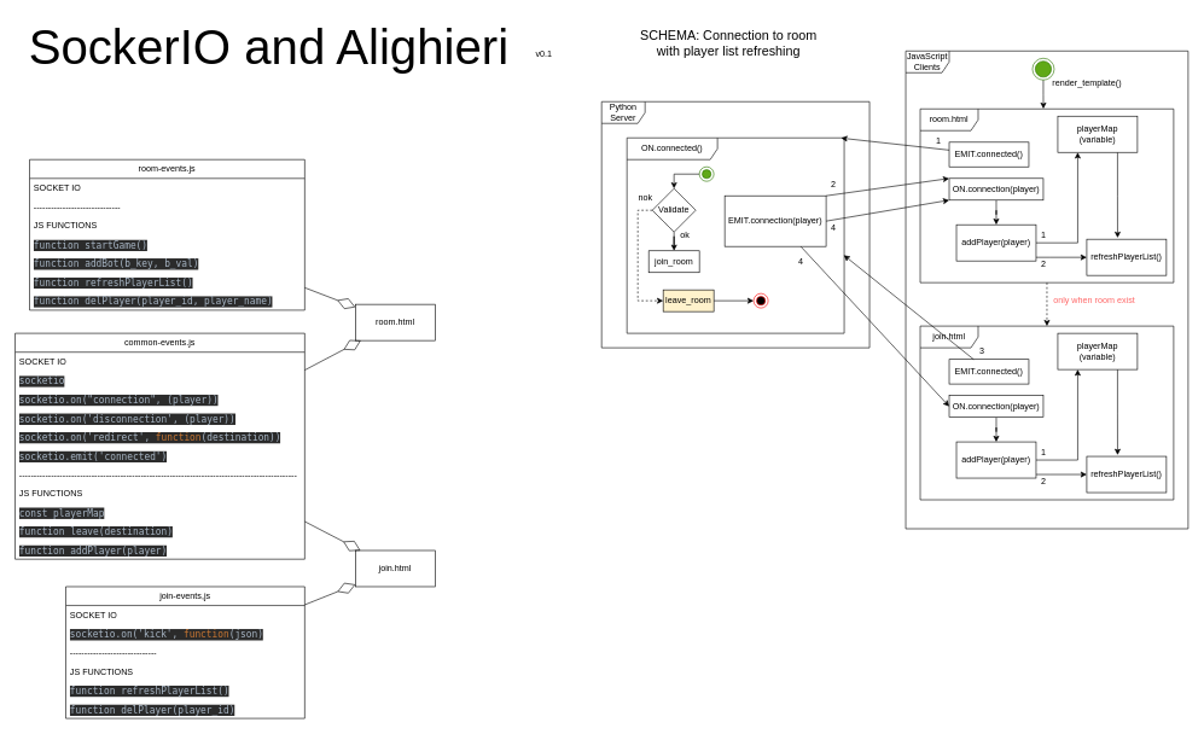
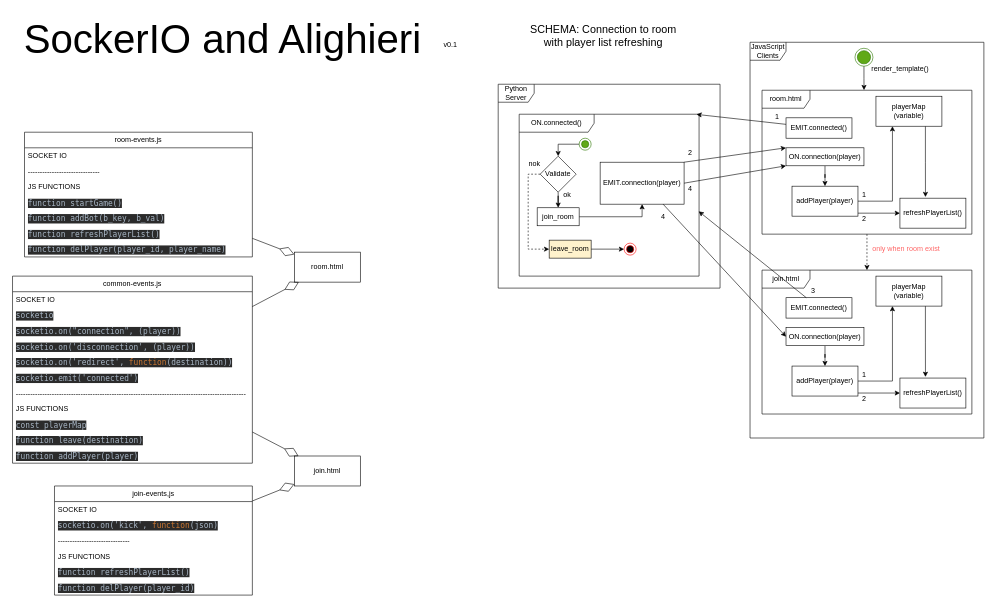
+ <mxCell id="45" style="edgeStyle=orthogonalEdgeStyle;rounded=0;orthogonalLoop=1;jettySize=auto;html=1;" edge="1" parent="1" source="46" target="47"><mxGeometry relative="1" as="geometry" /></mxCell>
